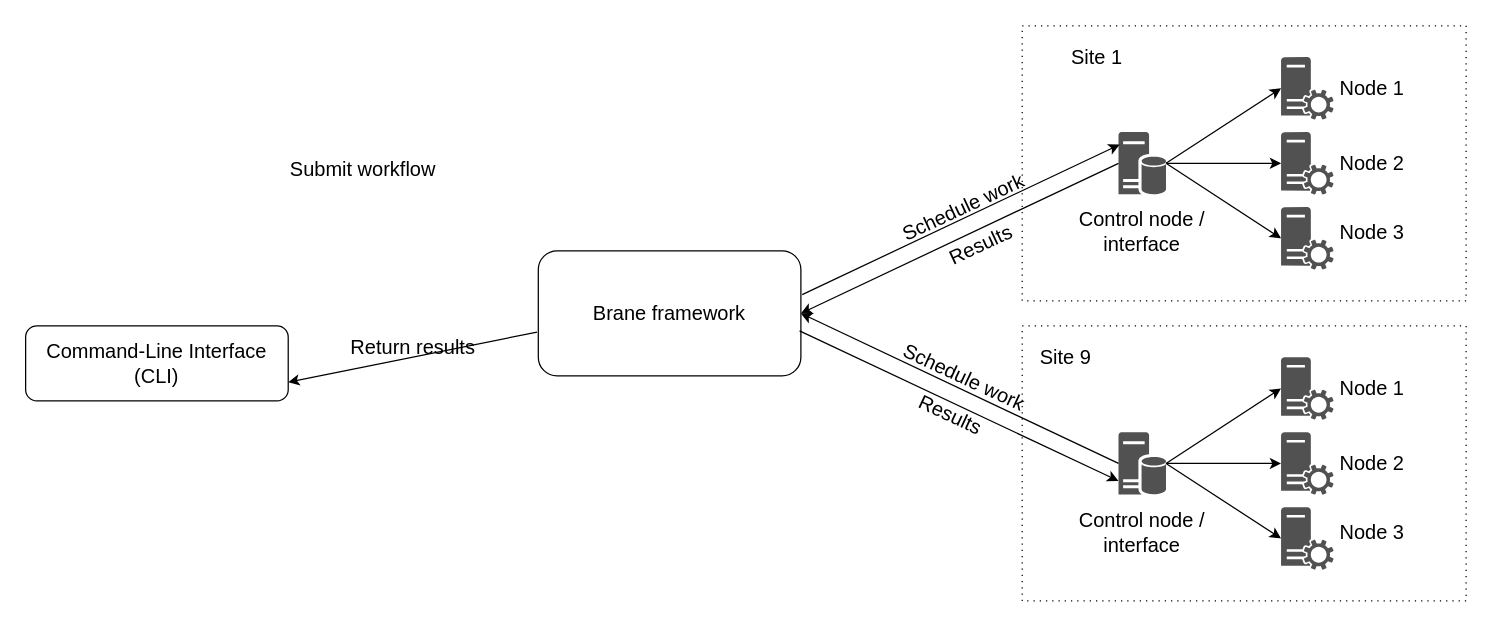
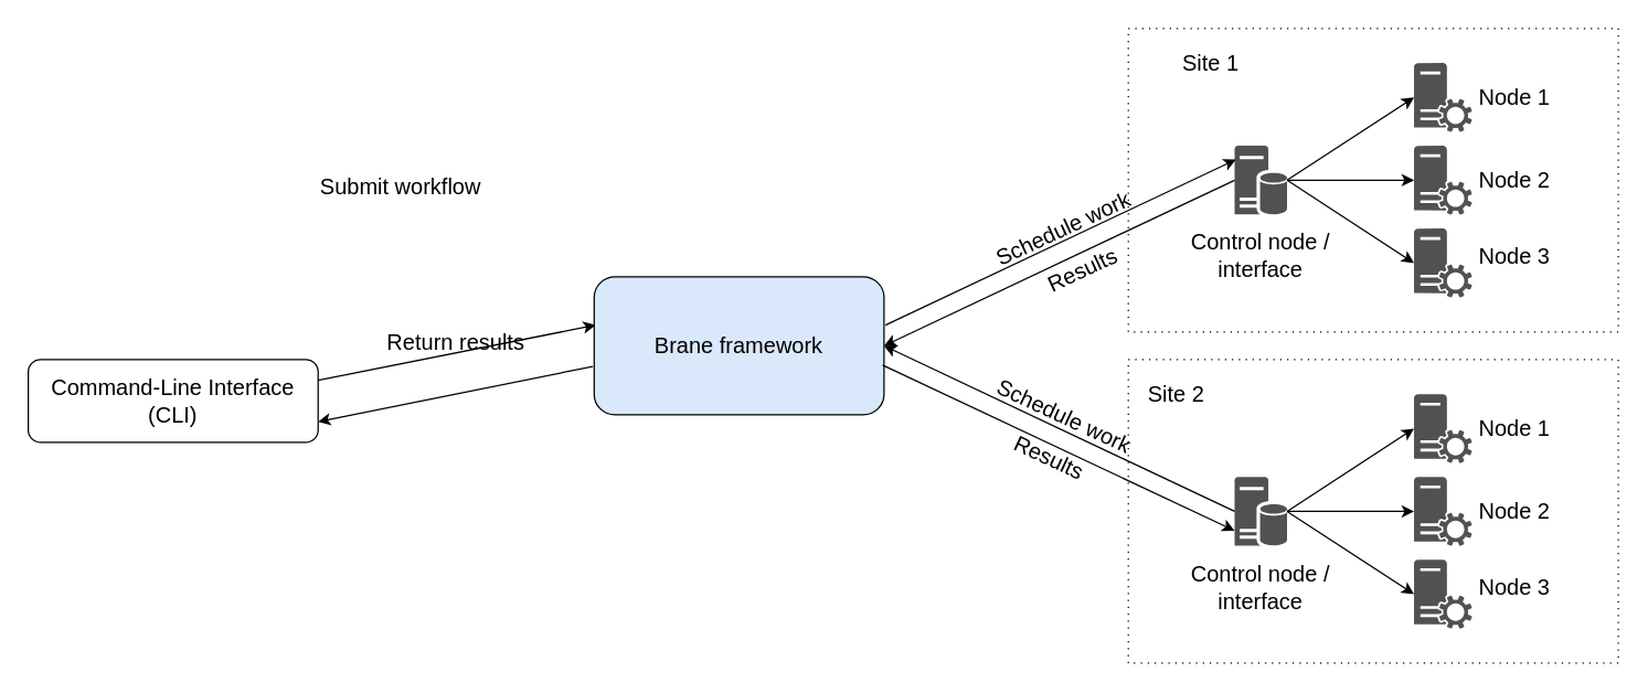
- <mxCell id="5" value="Brane framework" style="rounded=1;whiteSpace=wrap;html=1;fontSize=16;" vertex="1" parent="1"><mxGeometry x="430" y="200" width="210" height="100" as="geometry" /></mxCell>
+ <mxCell id="5" value="Brane framework" style="rounded=1;whiteSpace=wrap;html=1;fontSize=16;fillColor=#dae8fc;" vertex="1" parent="1"><mxGeometry x="430" y="200" width="210" height="100" as="geometry" /></mxCell>
+ <mxCell id="3" value="" style="endArrow=classic;html=1;rounded=0;fontSize=16;exitX=1;exitY=0.25;exitDx=0;exitDy=0;entryX=0.005;entryY=0.35;entryDx=0;entryDy=0;entryPerimeter=0;" edge="1" parent="1" source="2" target="5"><mxGeometry width="50" height="50" relative="1" as="geometry"><mxPoint x="280" y="270" as="sourcePoint" /><mxPoint x="430" y="230" as="targetPoint" /></mxGeometry></mxCell>
- <mxCell id="43" value="Return results" style="text;html=1;strokeColor=none;fillColor=none;align=center;verticalAlign=middle;whiteSpace=wrap;rounded=0;fontSize=16;" vertex="1" parent="1"><mxGeometry x="260" y="262" width="140" height="30" as="geometry" /></mxCell>
+ <mxCell id="43" value="Return results" style="text;html=1;strokeColor=none;fillColor=none;align=center;verticalAlign=middle;whiteSpace=wrap;rounded=0;fontSize=16;" vertex="1" parent="1"><mxGeometry x="260" y="232" width="140" height="30" as="geometry" /></mxCell>
- <mxCell id="35" value="Site 9" style="text;html=1;strokeColor=none;fillColor=none;align=center;verticalAlign=middle;whiteSpace=wrap;rounded=0;dashed=1;dashPattern=1 4;fontSize=16;" vertex="1" parent="22"><mxGeometry x="5" y="10" width="60" height="30" as="geometry" /></mxCell>
+ <mxCell id="35" value="Site 2" style="text;html=1;strokeColor=none;fillColor=none;align=center;verticalAlign=middle;whiteSpace=wrap;rounded=0;dashed=1;dashPattern=1 4;fontSize=16;" vertex="1" parent="22"><mxGeometry x="5" y="10" width="60" height="30" as="geometry" /></mxCell>
